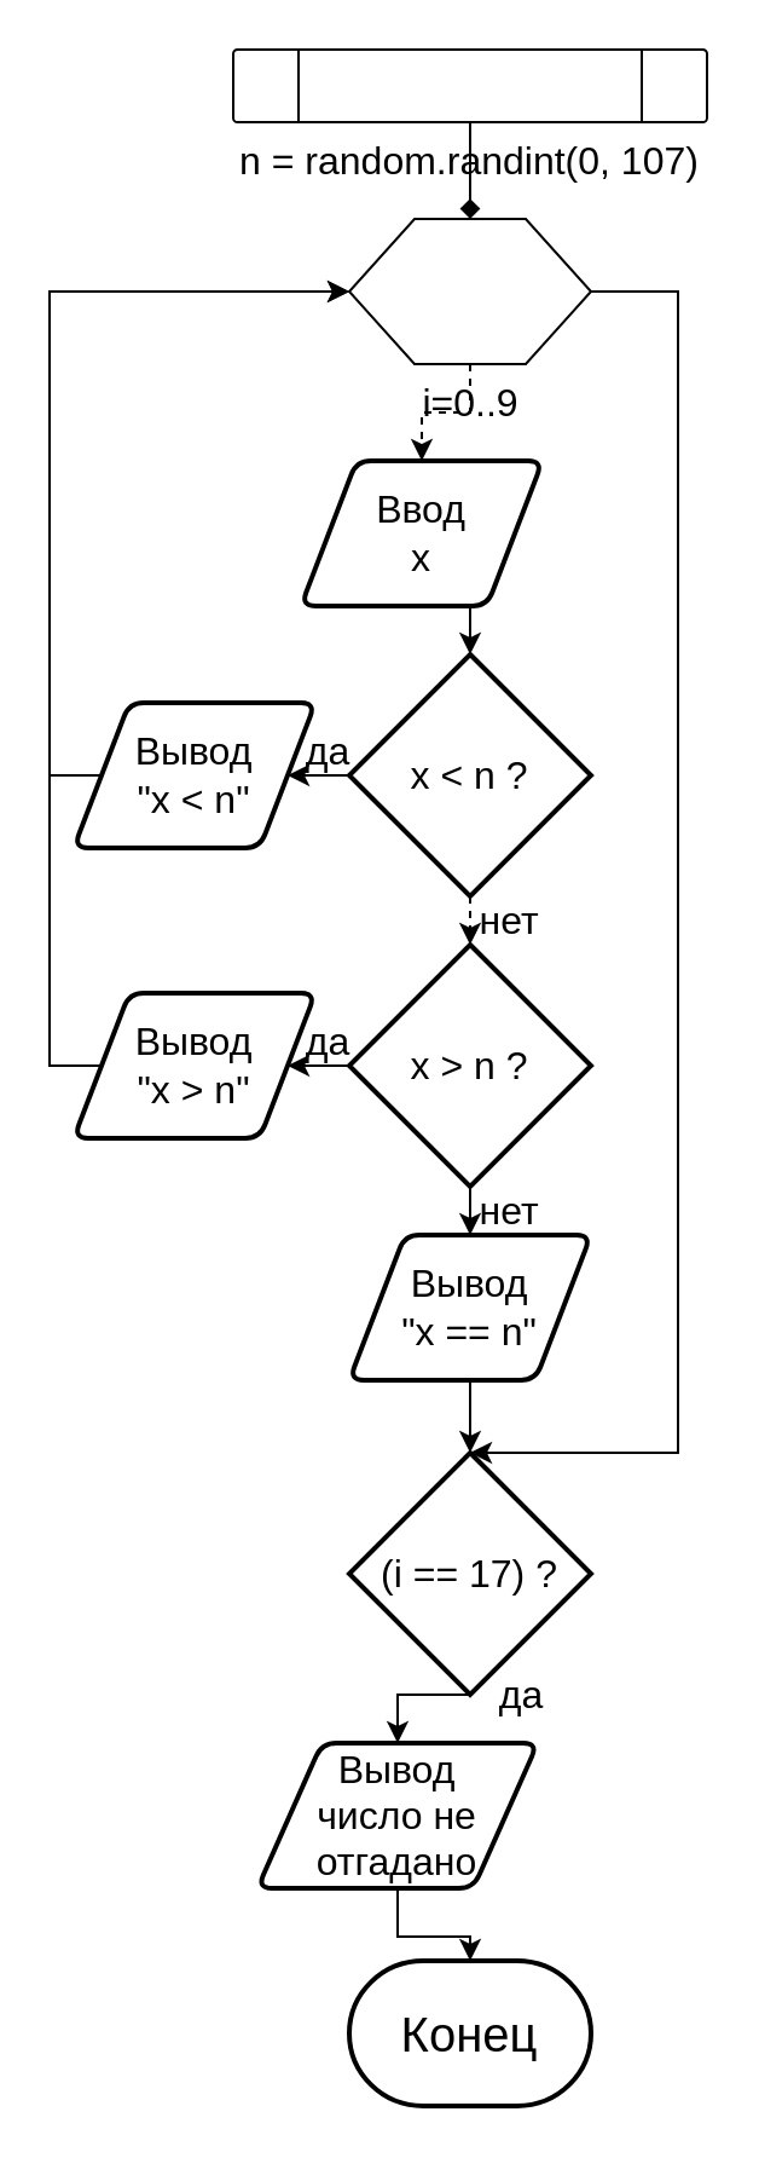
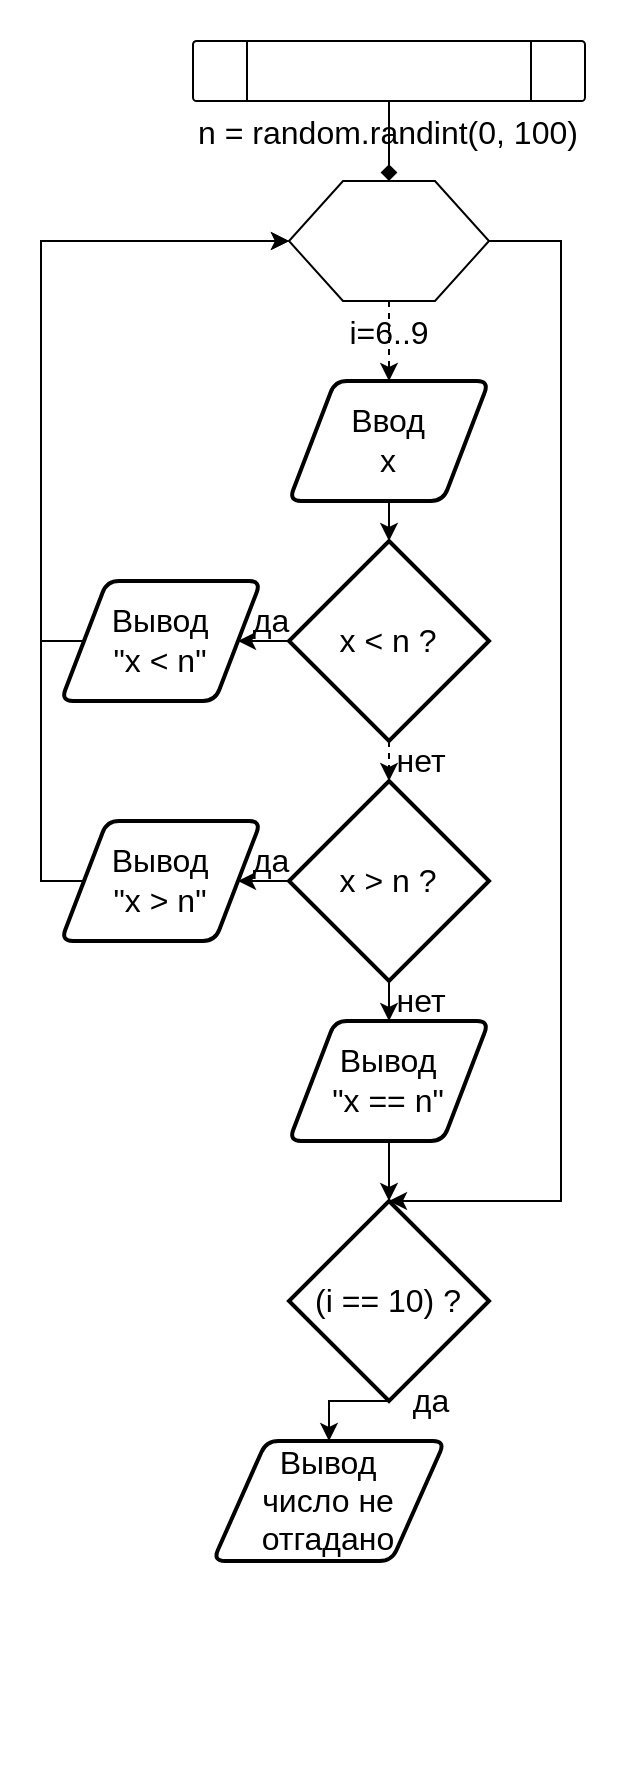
- <mxCell id="4" value="n = random.randint(0, 107)" style="verticalLabelPosition=bottom;verticalAlign=top;html=1;shape=process;whiteSpace=wrap;rounded=1;size=0.14;arcSize=6;fontSize=16;" vertex="1" parent="1"><mxGeometry x="96" y="20" width="196" height="30" as="geometry" /></mxCell>
+ <mxCell id="4" value="n = random.randint(0, 100)" style="verticalLabelPosition=bottom;verticalAlign=top;html=1;shape=process;whiteSpace=wrap;rounded=1;size=0.14;arcSize=6;fontSize=16;" vertex="1" parent="1"><mxGeometry x="96" y="20" width="196" height="30" as="geometry" /></mxCell>
- <mxCell id="7" value="i=0..9" style="verticalLabelPosition=bottom;verticalAlign=top;html=1;shape=hexagon;perimeter=hexagonPerimeter2;arcSize=6;size=0.27;fontSize=16;" vertex="1" parent="1"><mxGeometry x="144" y="90" width="100" height="60" as="geometry" /></mxCell>
+ <mxCell id="7" value="i=6..9" style="verticalLabelPosition=bottom;verticalAlign=top;html=1;shape=hexagon;perimeter=hexagonPerimeter2;arcSize=6;size=0.27;fontSize=16;" vertex="1" parent="1"><mxGeometry x="144" y="90" width="100" height="60" as="geometry" /></mxCell>
- <mxCell id="9" value="Ввод&lt;br&gt;x" style="shape=parallelogram;html=1;strokeWidth=2;perimeter=parallelogramPerimeter;whiteSpace=wrap;rounded=1;arcSize=12;size=0.23;fontSize=16;" vertex="1" parent="1"><mxGeometry x="124" y="190" width="100" height="60" as="geometry" /></mxCell>
+ <mxCell id="9" value="Ввод&lt;br&gt;x" style="shape=parallelogram;html=1;strokeWidth=2;perimeter=parallelogramPerimeter;whiteSpace=wrap;rounded=1;arcSize=12;size=0.23;fontSize=16;" vertex="1" parent="1"><mxGeometry x="144" y="190" width="100" height="60" as="geometry" /></mxCell>
- <mxCell id="27" value="(i == 17) ?" style="strokeWidth=2;html=1;shape=mxgraph.flowchart.decision;whiteSpace=wrap;fontSize=16;" vertex="1" parent="1"><mxGeometry x="144" y="600" width="100" height="100" as="geometry" /></mxCell>
+ <mxCell id="27" value="(i == 10) ?" style="strokeWidth=2;html=1;shape=mxgraph.flowchart.decision;whiteSpace=wrap;fontSize=16;" vertex="1" parent="1"><mxGeometry x="144" y="600" width="100" height="100" as="geometry" /></mxCell>
- <mxCell id="28" style="edgeStyle=orthogonalEdgeStyle;rounded=0;orthogonalLoop=1;jettySize=auto;html=1;exitX=0.5;exitY=1;exitDx=0;exitDy=0;entryX=0.5;entryY=0;entryDx=0;entryDy=0;entryPerimeter=0;fontSize=16;" edge="1" parent="1" source="29" target="2"><mxGeometry relative="1" as="geometry" /></mxCell>
- <mxCell id="2" value="Конец" style="strokeWidth=2;html=1;shape=mxgraph.flowchart.terminator;whiteSpace=wrap;fontSize=20;" parent="1" vertex="1"><mxGeometry x="144" y="810" width="100" height="60" as="geometry" /></mxCell>
